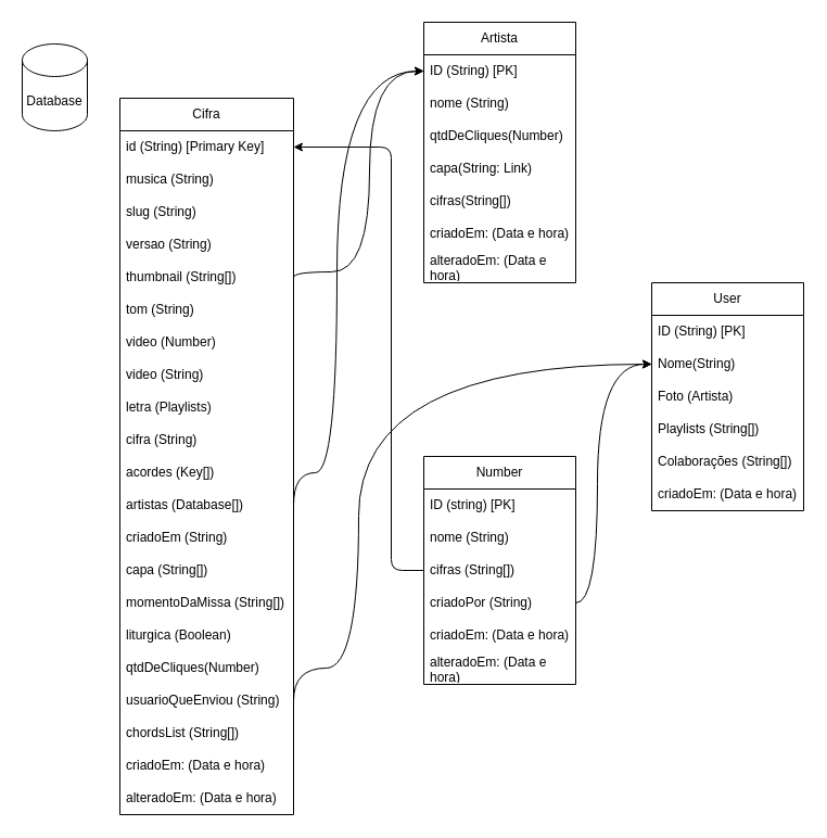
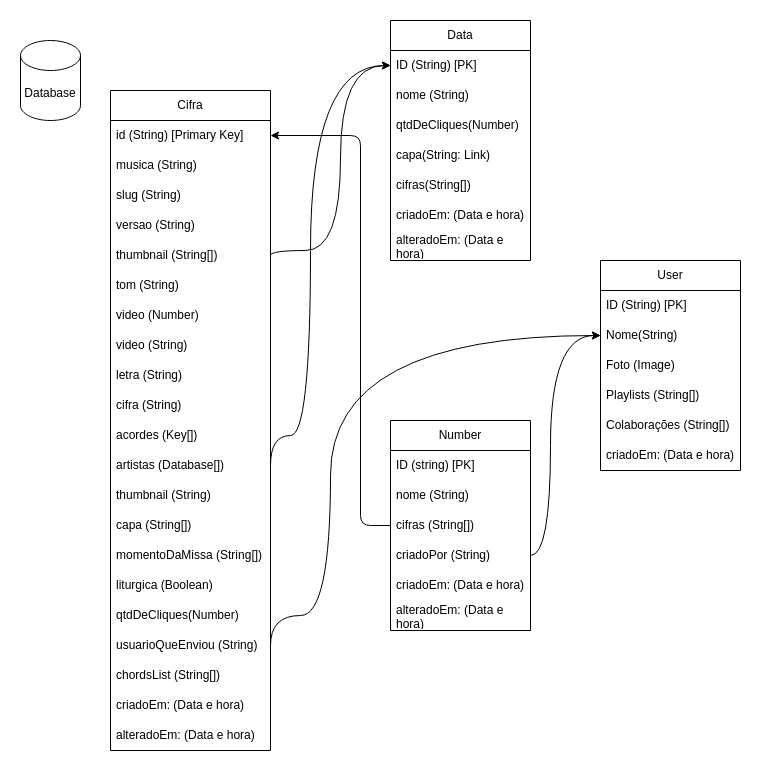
- <mxCell id="25" value="Artista" style="swimlane;fontStyle=0;childLayout=stackLayout;horizontal=1;startSize=30;horizontalStack=0;resizeParent=1;resizeParentMax=0;resizeLast=0;collapsible=1;marginBottom=0;whiteSpace=wrap;html=1;" parent="1" vertex="1"><mxGeometry x="390" y="20" width="140" height="240" as="geometry" /></mxCell>
+ <mxCell id="25" value="Data" style="swimlane;fontStyle=0;childLayout=stackLayout;horizontal=1;startSize=30;horizontalStack=0;resizeParent=1;resizeParentMax=0;resizeLast=0;collapsible=1;marginBottom=0;whiteSpace=wrap;html=1;" parent="1" vertex="1"><mxGeometry x="390" y="20" width="140" height="240" as="geometry" /></mxCell>
- <mxCell id="36" value="Foto (Artista)" style="text;strokeColor=none;fillColor=none;align=left;verticalAlign=middle;spacingLeft=4;spacingRight=4;overflow=hidden;points=[[0,0.5],[1,0.5]];portConstraint=eastwest;rotatable=0;whiteSpace=wrap;html=1;" parent="33" vertex="1"><mxGeometry y="90" width="140" height="30" as="geometry" /></mxCell>
+ <mxCell id="36" value="Foto (Image)" style="text;strokeColor=none;fillColor=none;align=left;verticalAlign=middle;spacingLeft=4;spacingRight=4;overflow=hidden;points=[[0,0.5],[1,0.5]];portConstraint=eastwest;rotatable=0;whiteSpace=wrap;html=1;" parent="33" vertex="1"><mxGeometry y="90" width="140" height="30" as="geometry" /></mxCell>
- <mxCell id="11" value="letra (Playlists)" style="text;strokeColor=none;fillColor=none;align=left;verticalAlign=middle;spacingLeft=4;spacingRight=4;overflow=hidden;points=[[0,0.5],[1,0.5]];portConstraint=eastwest;rotatable=0;whiteSpace=wrap;html=1;" parent="2" vertex="1"><mxGeometry y="270" width="160" height="30" as="geometry" /></mxCell>
+ <mxCell id="11" value="letra (String)" style="text;strokeColor=none;fillColor=none;align=left;verticalAlign=middle;spacingLeft=4;spacingRight=4;overflow=hidden;points=[[0,0.5],[1,0.5]];portConstraint=eastwest;rotatable=0;whiteSpace=wrap;html=1;" parent="2" vertex="1"><mxGeometry y="270" width="160" height="30" as="geometry" /></mxCell>
- <mxCell id="15" value="criadoEm (String)" style="text;strokeColor=none;fillColor=none;align=left;verticalAlign=middle;spacingLeft=4;spacingRight=4;overflow=hidden;points=[[0,0.5],[1,0.5]];portConstraint=eastwest;rotatable=0;whiteSpace=wrap;html=1;" parent="2" vertex="1"><mxGeometry y="390" width="160" height="30" as="geometry" /></mxCell>
+ <mxCell id="15" value="thumbnail (String)" style="text;strokeColor=none;fillColor=none;align=left;verticalAlign=middle;spacingLeft=4;spacingRight=4;overflow=hidden;points=[[0,0.5],[1,0.5]];portConstraint=eastwest;rotatable=0;whiteSpace=wrap;html=1;" parent="2" vertex="1"><mxGeometry y="390" width="160" height="30" as="geometry" /></mxCell>
